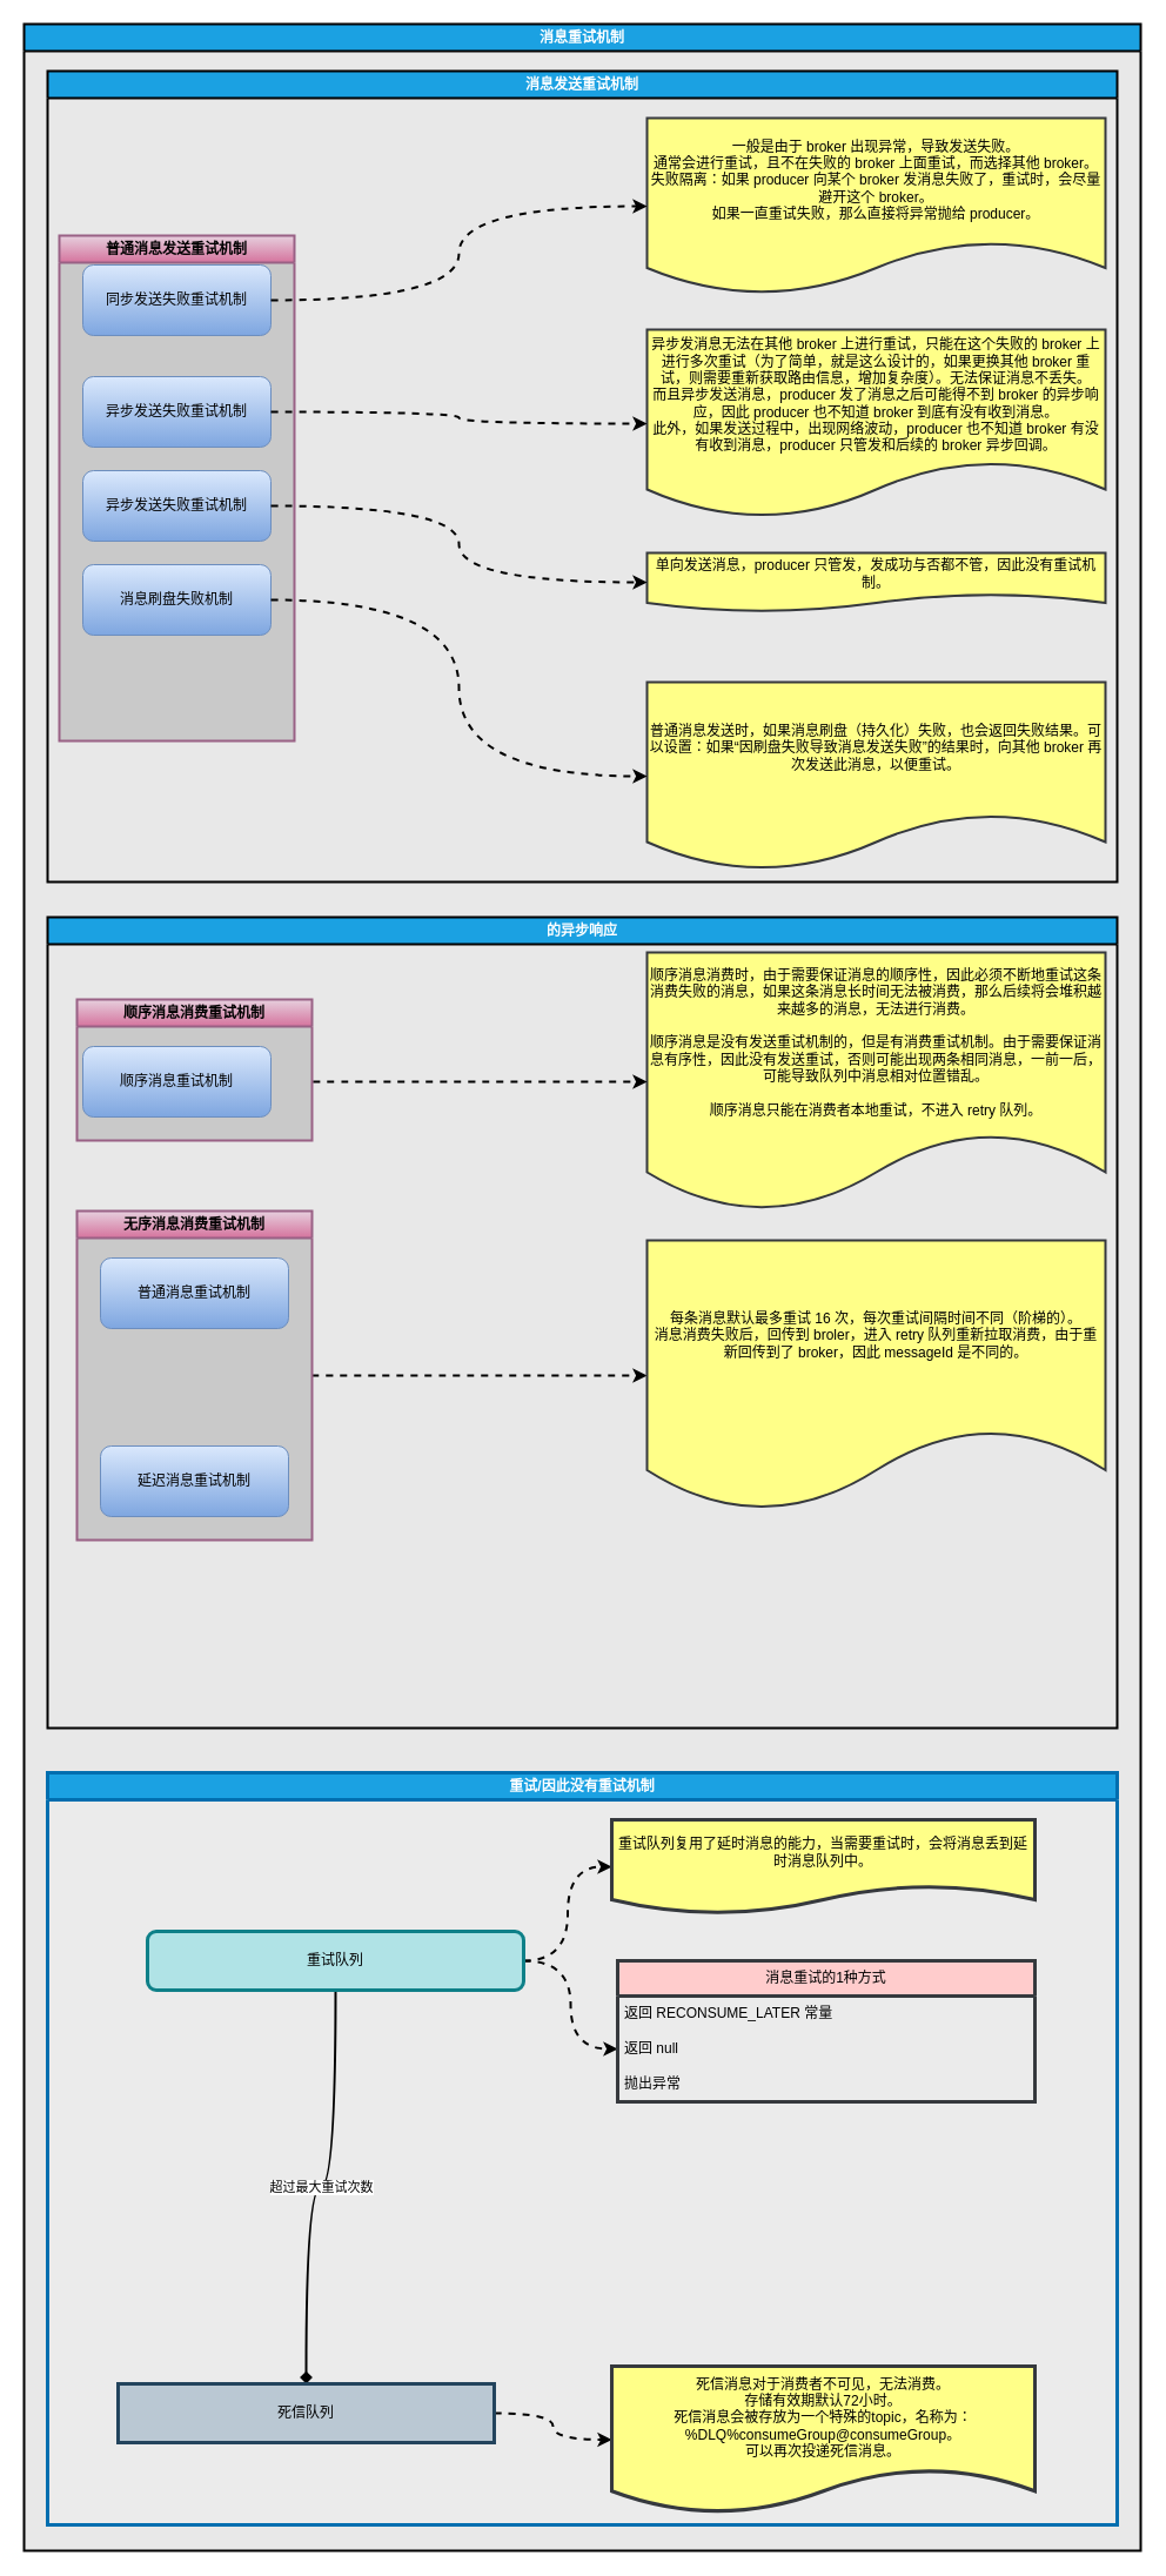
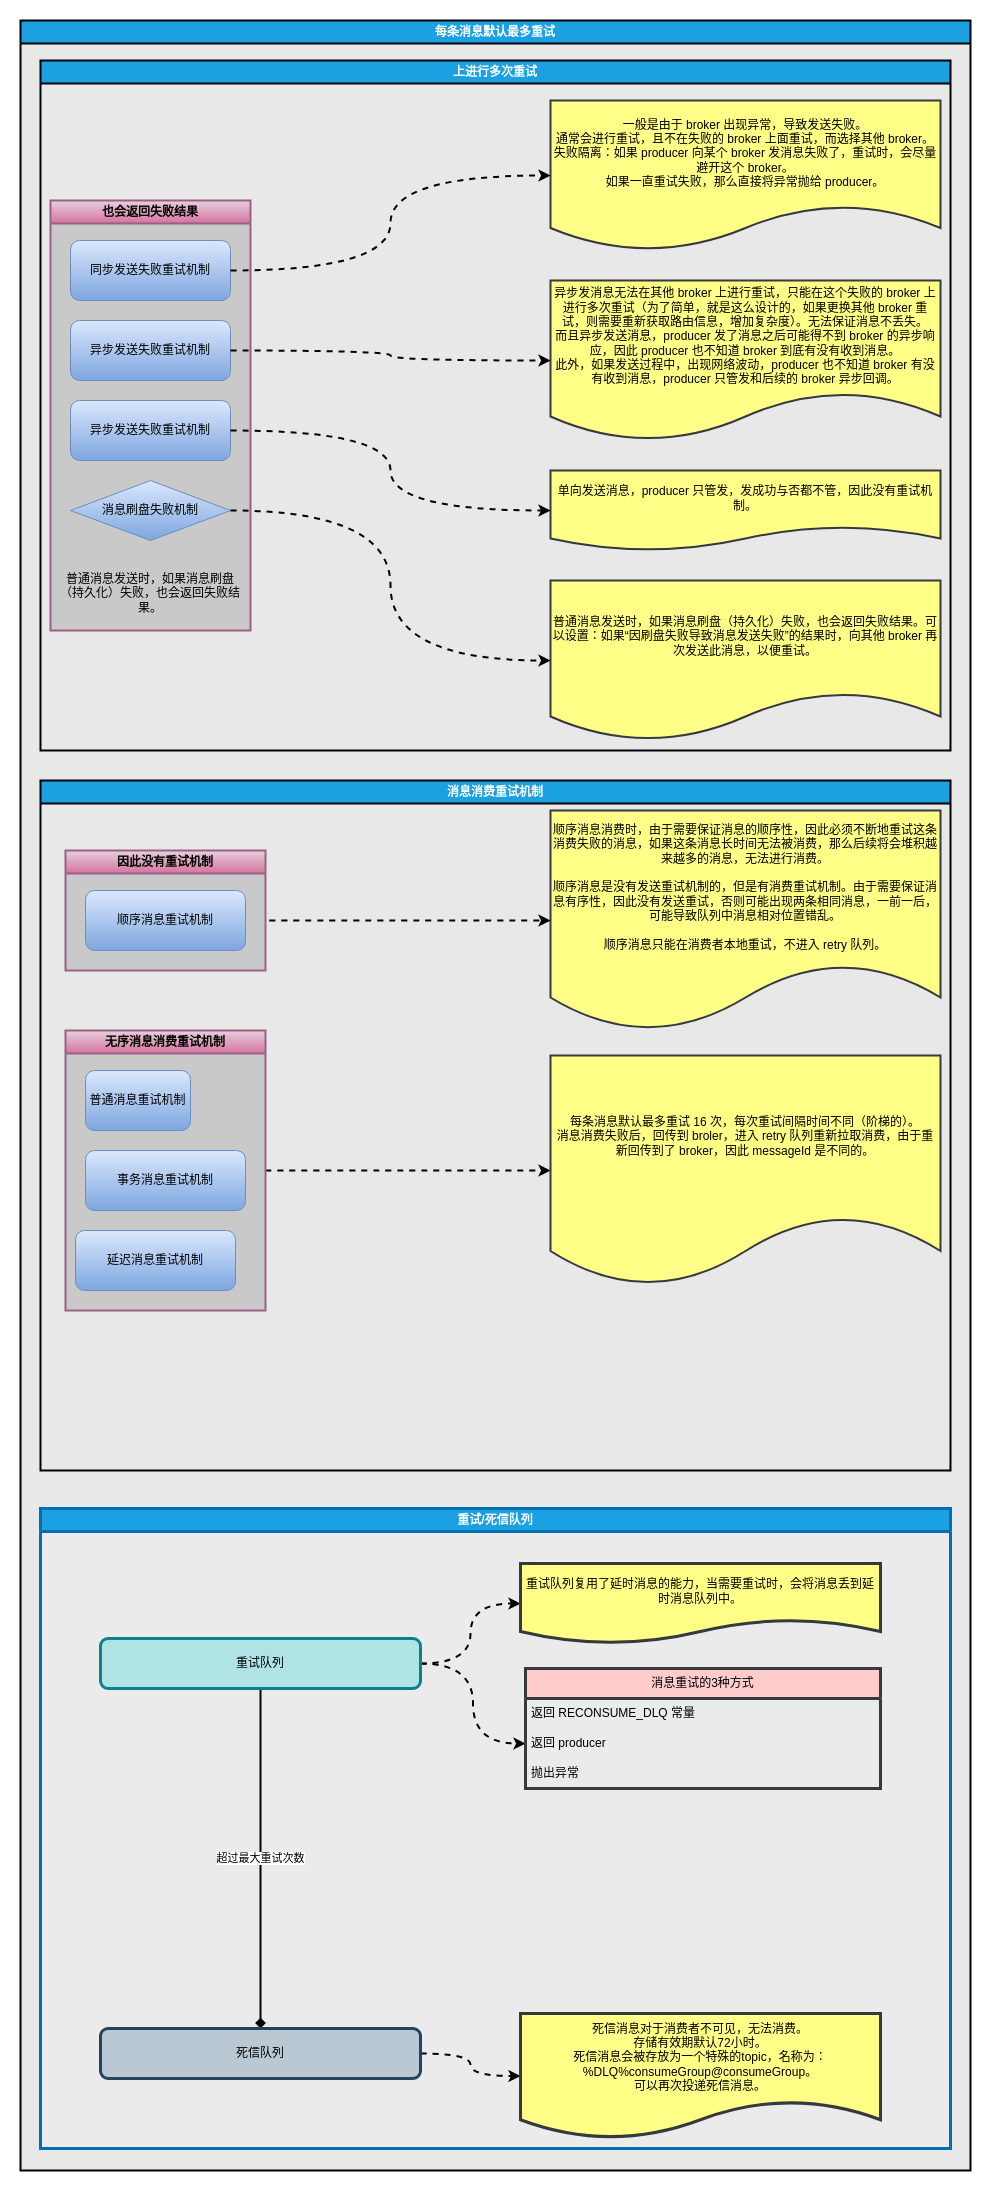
- <mxCell id="2" value="消息重试机制" style="swimlane;whiteSpace=wrap;html=1;fillColor=#1ba1e2;strokeColor=default;fontColor=#ffffff;strokeWidth=2;swimlaneFillColor=#E8E8E8;perimeterSpacing=0;glass=0;rounded=0;shadow=0;" parent="1" vertex="1"><mxGeometry x="20" y="20" width="950" height="2150" as="geometry" /></mxCell>
+ <mxCell id="2" value="每条消息默认最多重试" style="swimlane;whiteSpace=wrap;html=1;fillColor=#1ba1e2;strokeColor=default;fontColor=#ffffff;strokeWidth=2;swimlaneFillColor=#E8E8E8;perimeterSpacing=0;glass=0;rounded=0;shadow=0;" parent="1" vertex="1"><mxGeometry x="20" y="20" width="950" height="2150" as="geometry" /></mxCell>
- <mxCell id="3" value="消息发送重试机制" style="swimlane;whiteSpace=wrap;html=1;fillColor=#1ba1e2;strokeColor=default;fontColor=#ffffff;strokeWidth=2;swimlaneFillColor=#E8E8E8;perimeterSpacing=0;glass=0;rounded=0;shadow=0;" parent="2" vertex="1"><mxGeometry x="20" y="40" width="910" height="690" as="geometry" /></mxCell>
+ <mxCell id="3" value="上进行多次重试" style="swimlane;whiteSpace=wrap;html=1;fillColor=#1ba1e2;strokeColor=default;fontColor=#ffffff;strokeWidth=2;swimlaneFillColor=#E8E8E8;perimeterSpacing=0;glass=0;rounded=0;shadow=0;" parent="2" vertex="1"><mxGeometry x="20" y="40" width="910" height="690" as="geometry" /></mxCell>
- <mxCell id="4" value="普通消息发送重试机制" style="swimlane;whiteSpace=wrap;html=1;strokeColor=#996185;strokeWidth=2;fillColor=#e6d0de;gradientColor=#d5739d;swimlaneFillColor=#C9C9C9;" parent="3" vertex="1"><mxGeometry x="10" y="140" width="200" height="430" as="geometry" /></mxCell>
+ <mxCell id="4" value="也会返回失败结果" style="swimlane;whiteSpace=wrap;html=1;strokeColor=#996185;strokeWidth=2;fillColor=#e6d0de;gradientColor=#d5739d;swimlaneFillColor=#C9C9C9;" parent="3" vertex="1"><mxGeometry x="10" y="140" width="200" height="430" as="geometry" /></mxCell>
- <mxCell id="5" value="同步发送失败重试机制" style="rounded=1;whiteSpace=wrap;html=1;fillColor=#dae8fc;strokeColor=#6c8ebf;gradientColor=#7ea6e0;" parent="4" vertex="1"><mxGeometry x="20" y="25" width="160" height="60" as="geometry" /></mxCell>
+ <mxCell id="5" value="同步发送失败重试机制" style="rounded=1;whiteSpace=wrap;html=1;fillColor=#dae8fc;strokeColor=#6c8ebf;gradientColor=#7ea6e0;" parent="4" vertex="1"><mxGeometry x="20" y="40" width="160" height="60" as="geometry" /></mxCell>
- <mxCell id="16" value="单向发送消息，producer 只管发，发成功与否都不管，因此没有重试机制。" style="shape=document;whiteSpace=wrap;html=1;boundedLbl=1;strokeColor=#36393d;strokeWidth=2;fillColor=#ffff88;" parent="3" vertex="1"><mxGeometry x="510" y="410" width="390" height="50" as="geometry" /></mxCell>
+ <mxCell id="16" value="单向发送消息，producer 只管发，发成功与否都不管，因此没有重试机制。" style="shape=document;whiteSpace=wrap;html=1;boundedLbl=1;strokeColor=#36393d;strokeWidth=2;fillColor=#ffff88;" parent="3" vertex="1"><mxGeometry x="510" y="410" width="390" height="80" as="geometry" /></mxCell>
- <mxCell id="7" value="消息刷盘失败机制" style="rounded=1;whiteSpace=wrap;html=1;fillColor=#dae8fc;strokeColor=#6c8ebf;gradientColor=#7ea6e0;" parent="4" vertex="1"><mxGeometry x="20" y="280" width="160" height="60" as="geometry" /></mxCell>
+ <mxCell id="7" value="消息刷盘失败机制" style="rhombus;whiteSpace=wrap;html=1;fillColor=#dae8fc;strokeColor=#6c8ebf;gradientColor=#7ea6e0;" parent="4" vertex="1"><mxGeometry x="20" y="280" width="160" height="60" as="geometry" /></mxCell>
+ <mxCell id="8" value="普通消息发送时，如果消息刷盘（持久化）失败，也会返回失败结果。" style="text;html=1;strokeColor=none;fillColor=none;align=center;verticalAlign=middle;whiteSpace=wrap;rounded=0;" parent="4" vertex="1"><mxGeometry x="5" y="358" width="190" height="70" as="geometry" /></mxCell>
- <mxCell id="18" value="的异步响应" style="swimlane;whiteSpace=wrap;html=1;fillColor=#1ba1e2;strokeColor=default;fontColor=#ffffff;strokeWidth=2;swimlaneFillColor=#E8E8E8;perimeterSpacing=0;glass=0;rounded=0;shadow=0;" parent="2" vertex="1"><mxGeometry x="20" y="760" width="910" height="690" as="geometry" /></mxCell>
+ <mxCell id="18" value="消息消费重试机制" style="swimlane;whiteSpace=wrap;html=1;fillColor=#1ba1e2;strokeColor=default;fontColor=#ffffff;strokeWidth=2;swimlaneFillColor=#E8E8E8;perimeterSpacing=0;glass=0;rounded=0;shadow=0;" parent="2" vertex="1"><mxGeometry x="20" y="760" width="910" height="690" as="geometry" /></mxCell>
- <mxCell id="21" value="顺序消息消费重试机制" style="swimlane;whiteSpace=wrap;html=1;strokeColor=#996185;strokeWidth=2;fillColor=#e6d0de;gradientColor=#d5739d;swimlaneFillColor=#C9C9C9;" parent="18" vertex="1"><mxGeometry x="25" y="70" width="200" height="120" as="geometry" /></mxCell>
+ <mxCell id="21" value="因此没有重试机制" style="swimlane;whiteSpace=wrap;html=1;strokeColor=#996185;strokeWidth=2;fillColor=#e6d0de;gradientColor=#d5739d;swimlaneFillColor=#C9C9C9;" parent="18" vertex="1"><mxGeometry x="25" y="70" width="200" height="120" as="geometry" /></mxCell>
- <mxCell id="22" value="顺序消息重试机制" style="rounded=1;whiteSpace=wrap;html=1;fillColor=#dae8fc;strokeColor=#6c8ebf;gradientColor=#7ea6e0;" parent="21" vertex="1"><mxGeometry x="5" y="40" width="160" height="60" as="geometry" /></mxCell>
+ <mxCell id="22" value="顺序消息重试机制" style="rounded=1;whiteSpace=wrap;html=1;fillColor=#dae8fc;strokeColor=#6c8ebf;gradientColor=#7ea6e0;" parent="21" vertex="1"><mxGeometry x="20" y="40" width="160" height="60" as="geometry" /></mxCell>
- <mxCell id="25" value="普通消息重试机制" style="rounded=1;whiteSpace=wrap;html=1;fillColor=#dae8fc;strokeColor=#6c8ebf;gradientColor=#7ea6e0;" parent="24" vertex="1"><mxGeometry x="20" y="40" width="160" height="60" as="geometry" /></mxCell>
+ <mxCell id="25" value="普通消息重试机制" style="rounded=1;whiteSpace=wrap;html=1;fillColor=#dae8fc;strokeColor=#6c8ebf;gradientColor=#7ea6e0;" parent="24" vertex="1"><mxGeometry x="20" y="40" width="105" height="60" as="geometry" /></mxCell>
+ <mxCell id="26" value="事务消息重试机制" style="rounded=1;whiteSpace=wrap;html=1;fillColor=#dae8fc;strokeColor=#6c8ebf;gradientColor=#7ea6e0;" parent="24" vertex="1"><mxGeometry x="20" y="120" width="160" height="60" as="geometry" /></mxCell>
- <mxCell id="27" value="延迟消息重试机制" style="rounded=1;whiteSpace=wrap;html=1;fillColor=#dae8fc;strokeColor=#6c8ebf;gradientColor=#7ea6e0;" parent="24" vertex="1"><mxGeometry x="20" y="200" width="160" height="60" as="geometry" /></mxCell>
+ <mxCell id="27" value="延迟消息重试机制" style="rounded=1;whiteSpace=wrap;html=1;fillColor=#dae8fc;strokeColor=#6c8ebf;gradientColor=#7ea6e0;" parent="24" vertex="1"><mxGeometry x="10" y="200" width="160" height="60" as="geometry" /></mxCell>
- <mxCell id="29" value="重试/因此没有重试机制" style="swimlane;whiteSpace=wrap;html=1;rounded=0;shadow=0;glass=0;sketch=0;strokeColor=#006EAF;strokeWidth=3;fillColor=#1ba1e2;startSize=23;fontColor=#ffffff;swimlaneFillColor=#EBEBEB;" parent="2" vertex="1"><mxGeometry x="20" y="1488" width="910" height="640" as="geometry" /></mxCell>
+ <mxCell id="29" value="重试/死信队列" style="swimlane;whiteSpace=wrap;html=1;rounded=0;shadow=0;glass=0;sketch=0;strokeColor=#006EAF;strokeWidth=3;fillColor=#1ba1e2;startSize=23;fontColor=#ffffff;swimlaneFillColor=#EBEBEB;" parent="2" vertex="1"><mxGeometry x="20" y="1488" width="910" height="640" as="geometry" /></mxCell>
- <mxCell id="36" value="重试队列复用了延时消息的能力，当需要重试时，会将消息丢到延时消息队列中。" style="shape=document;whiteSpace=wrap;html=1;boundedLbl=1;rounded=0;shadow=0;glass=0;sketch=0;strokeColor=#36393d;strokeWidth=3;fillColor=#ffff88;" parent="29" vertex="1"><mxGeometry x="480" y="40" width="360" height="80" as="geometry" /></mxCell>
+ <mxCell id="36" value="重试队列复用了延时消息的能力，当需要重试时，会将消息丢到延时消息队列中。" style="shape=document;whiteSpace=wrap;html=1;boundedLbl=1;rounded=0;shadow=0;glass=0;sketch=0;strokeColor=#36393d;strokeWidth=3;fillColor=#ffff88;" parent="29" vertex="1"><mxGeometry x="480" y="55" width="360" height="80" as="geometry" /></mxCell>
- <mxCell id="33" value="重试队列" style="rounded=1;whiteSpace=wrap;html=1;shadow=0;glass=0;sketch=0;strokeColor=#0e8088;strokeWidth=3;fillColor=#b0e3e6;" parent="29" vertex="1"><mxGeometry x="85" y="135" width="320" height="50" as="geometry" /></mxCell>
+ <mxCell id="33" value="重试队列" style="rounded=1;whiteSpace=wrap;html=1;shadow=0;glass=0;sketch=0;strokeColor=#0e8088;strokeWidth=3;fillColor=#b0e3e6;" parent="29" vertex="1"><mxGeometry x="60" y="130" width="320" height="50" as="geometry" /></mxCell>
- <mxCell id="37" value="消息重试的1种方式" style="swimlane;fontStyle=0;childLayout=stackLayout;horizontal=1;startSize=30;horizontalStack=0;resizeParent=1;resizeParentMax=0;resizeLast=0;collapsible=1;marginBottom=0;whiteSpace=wrap;html=1;rounded=0;shadow=0;glass=0;sketch=0;strokeColor=#36393d;strokeWidth=3;fillColor=#ffcccc;" parent="29" vertex="1"><mxGeometry x="485" y="160" width="355" height="120" as="geometry" /></mxCell>
+ <mxCell id="37" value="消息重试的3种方式" style="swimlane;fontStyle=0;childLayout=stackLayout;horizontal=1;startSize=30;horizontalStack=0;resizeParent=1;resizeParentMax=0;resizeLast=0;collapsible=1;marginBottom=0;whiteSpace=wrap;html=1;rounded=0;shadow=0;glass=0;sketch=0;strokeColor=#36393d;strokeWidth=3;fillColor=#ffcccc;" parent="29" vertex="1"><mxGeometry x="485" y="160" width="355" height="120" as="geometry" /></mxCell>
- <mxCell id="38" value="返回 RECONSUME_LATER 常量" style="text;strokeColor=none;fillColor=none;align=left;verticalAlign=middle;spacingLeft=4;spacingRight=4;overflow=hidden;points=[[0,0.5],[1,0.5]];portConstraint=eastwest;rotatable=0;whiteSpace=wrap;html=1;" parent="37" vertex="1"><mxGeometry y="30" width="355" height="30" as="geometry" /></mxCell>
+ <mxCell id="38" value="返回 RECONSUME_DLQ 常量" style="text;strokeColor=none;fillColor=none;align=left;verticalAlign=middle;spacingLeft=4;spacingRight=4;overflow=hidden;points=[[0,0.5],[1,0.5]];portConstraint=eastwest;rotatable=0;whiteSpace=wrap;html=1;" parent="37" vertex="1"><mxGeometry y="30" width="355" height="30" as="geometry" /></mxCell>
- <mxCell id="39" value="返回 null" style="text;strokeColor=none;fillColor=none;align=left;verticalAlign=middle;spacingLeft=4;spacingRight=4;overflow=hidden;points=[[0,0.5],[1,0.5]];portConstraint=eastwest;rotatable=0;whiteSpace=wrap;html=1;" parent="37" vertex="1"><mxGeometry y="60" width="355" height="30" as="geometry" /></mxCell>
+ <mxCell id="39" value="返回 producer" style="text;strokeColor=none;fillColor=none;align=left;verticalAlign=middle;spacingLeft=4;spacingRight=4;overflow=hidden;points=[[0,0.5],[1,0.5]];portConstraint=eastwest;rotatable=0;whiteSpace=wrap;html=1;" parent="37" vertex="1"><mxGeometry y="60" width="355" height="30" as="geometry" /></mxCell>
- <mxCell id="35" value="死信队列" style="whiteSpace=wrap;html=1;shadow=0;glass=0;sketch=0;strokeColor=#23445d;strokeWidth=3;fillColor=#bac8d3;rounded=0;" parent="29" vertex="1"><mxGeometry x="60" y="520" width="320" height="50" as="geometry" /></mxCell>
+ <mxCell id="35" value="死信队列" style="rounded=1;whiteSpace=wrap;html=1;shadow=0;glass=0;sketch=0;strokeColor=#23445d;strokeWidth=3;fillColor=#bac8d3;" parent="29" vertex="1"><mxGeometry x="60" y="520" width="320" height="50" as="geometry" /></mxCell>
